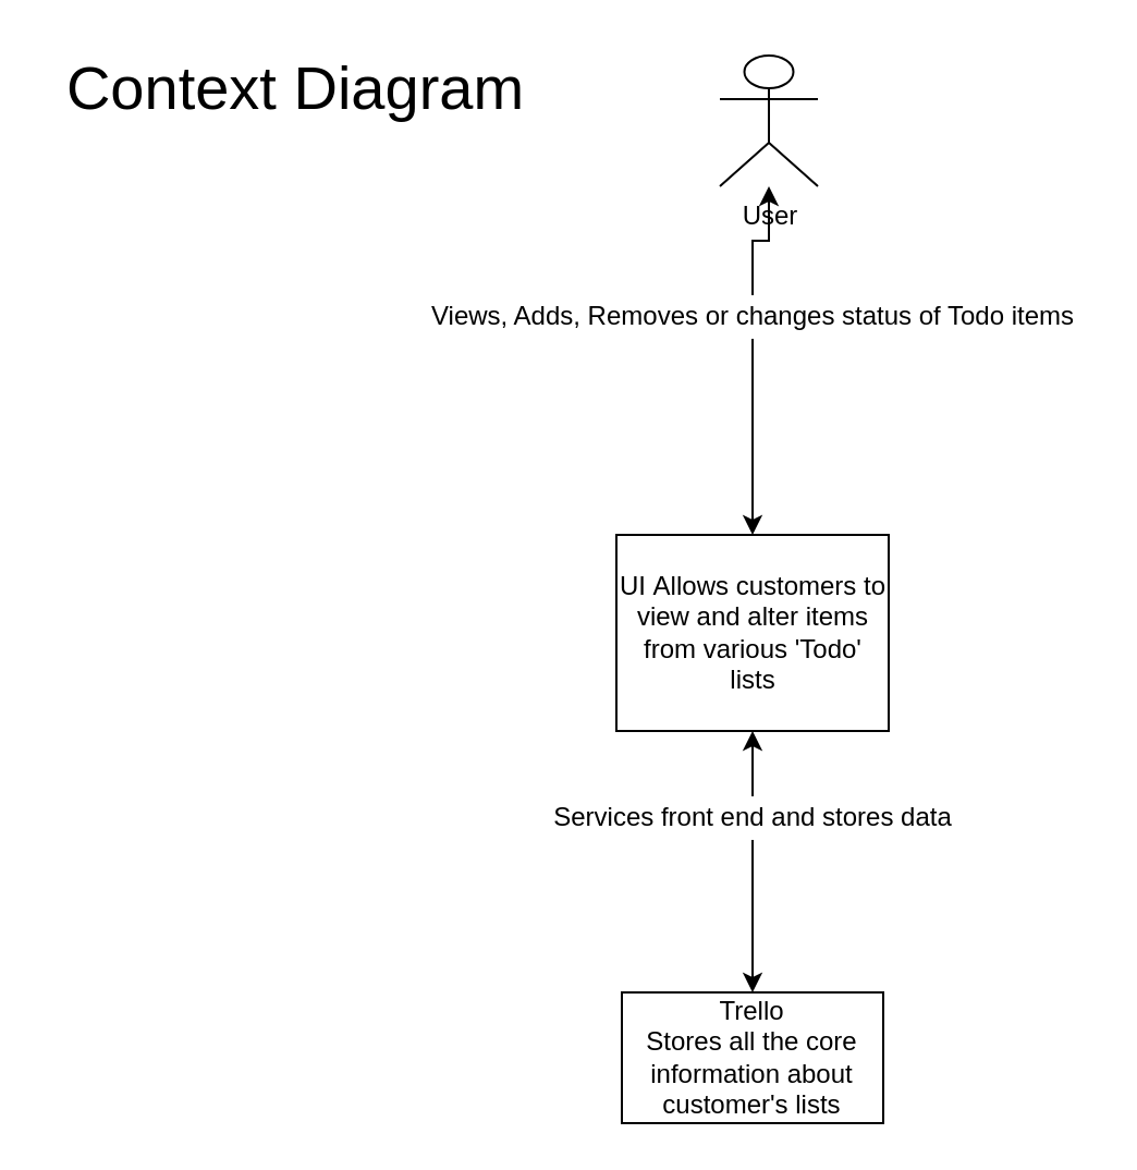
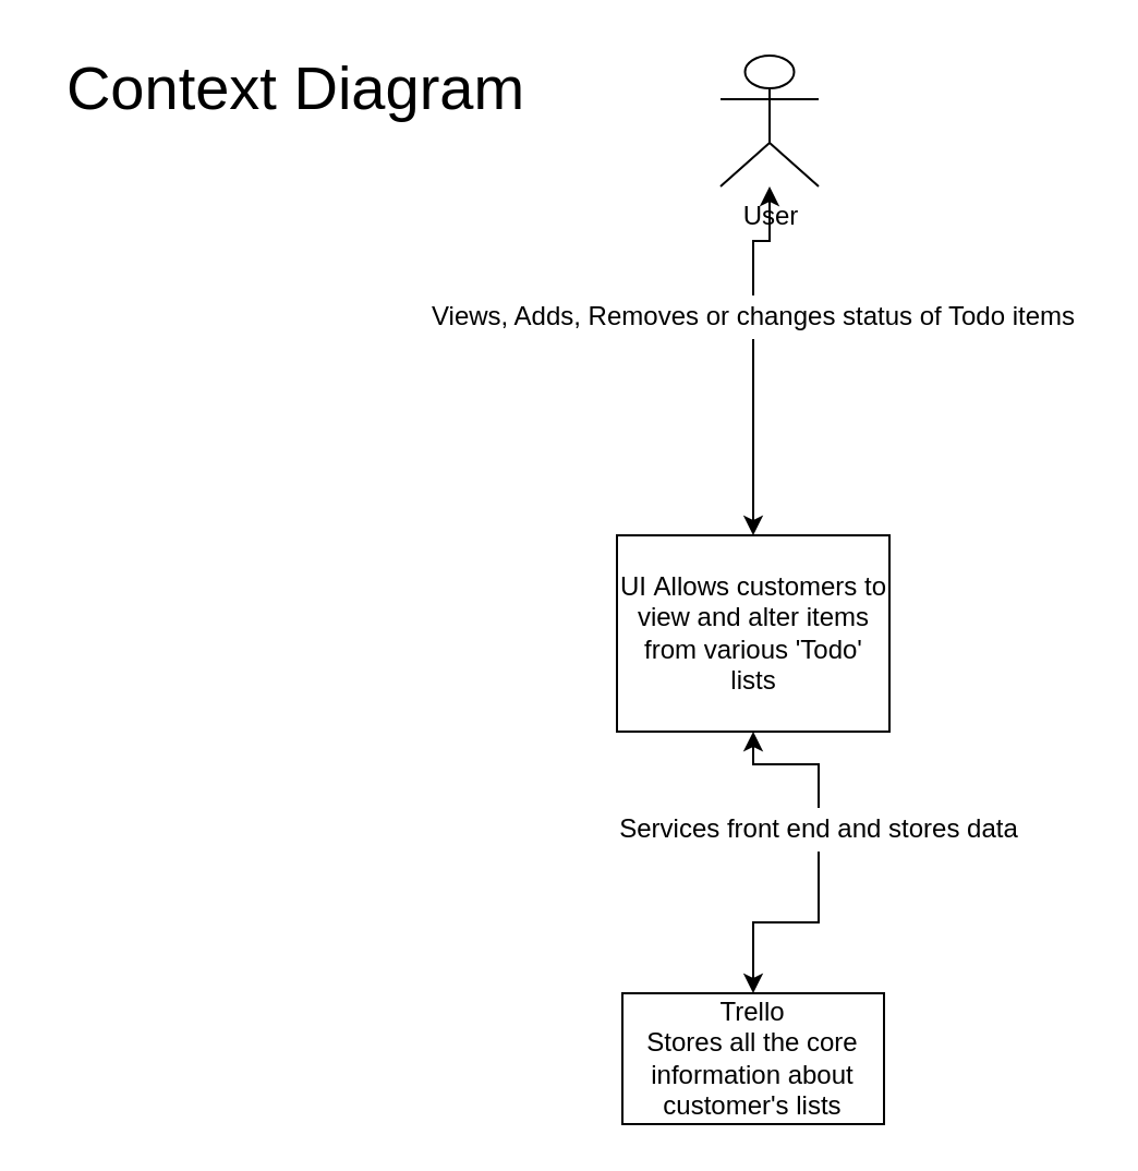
- <mxCell id="10" value="Services front end and stores data" style="text;html=1;align=center;verticalAlign=middle;resizable=0;points=[];autosize=1;" vertex="1" parent="1"><mxGeometry x="245" y="365" width="200" height="20" as="geometry" /></mxCell>
+ <mxCell id="10" value="Services front end and stores data" style="text;html=1;align=center;verticalAlign=middle;resizable=0;points=[];autosize=1;" vertex="1" parent="1"><mxGeometry x="275" y="370" width="200" height="20" as="geometry" /></mxCell>
